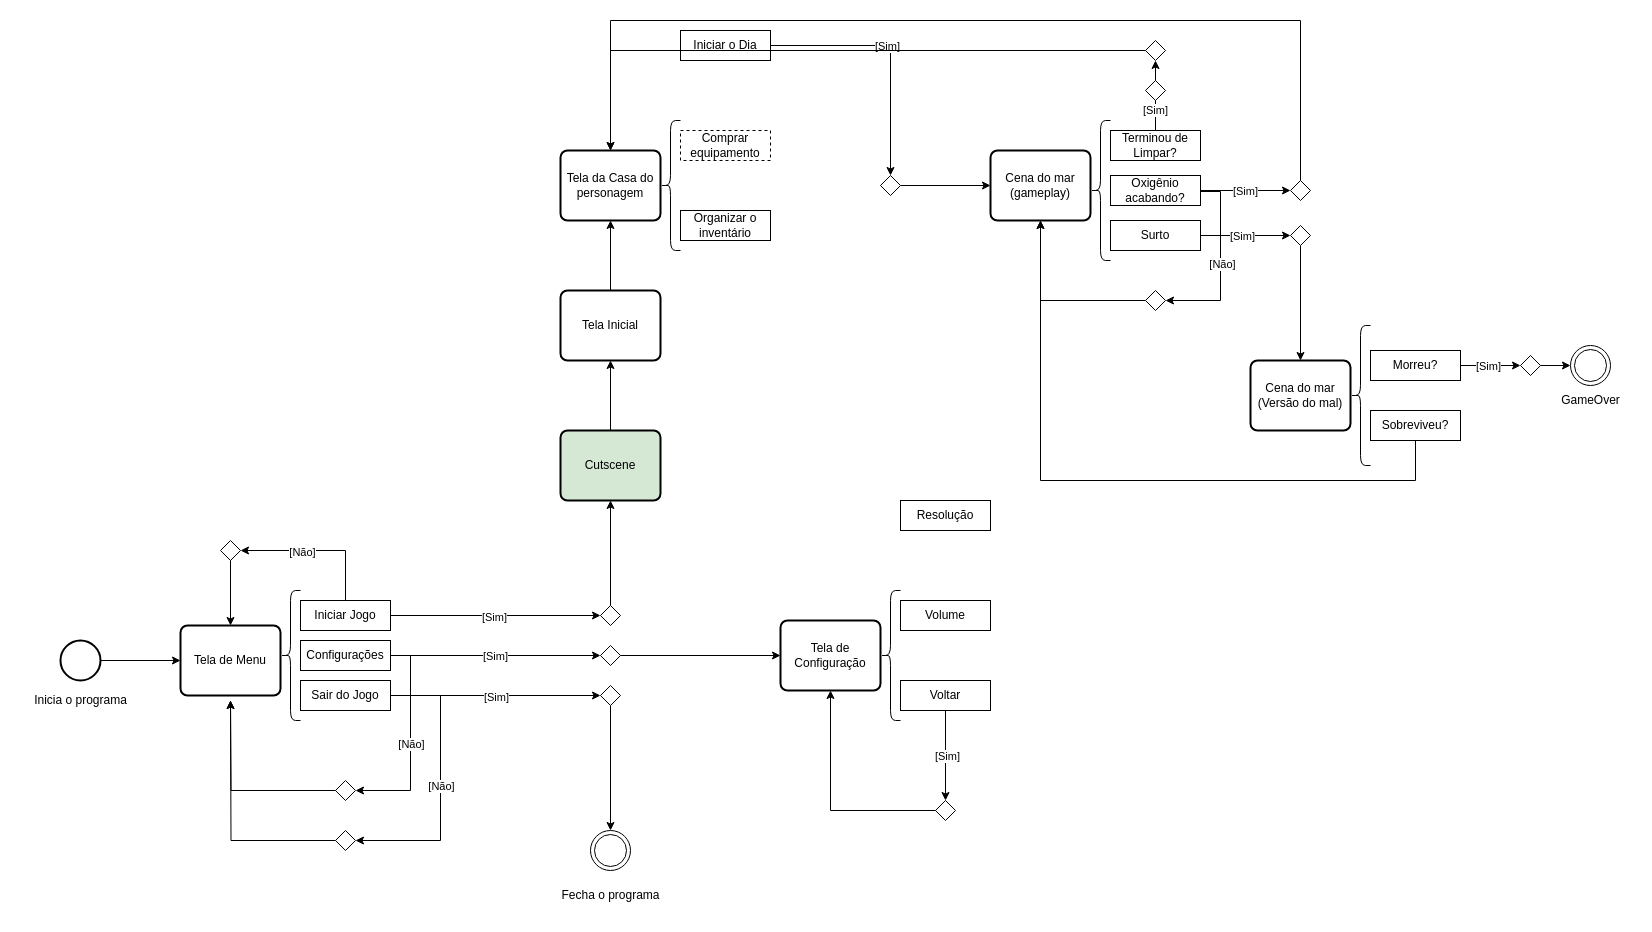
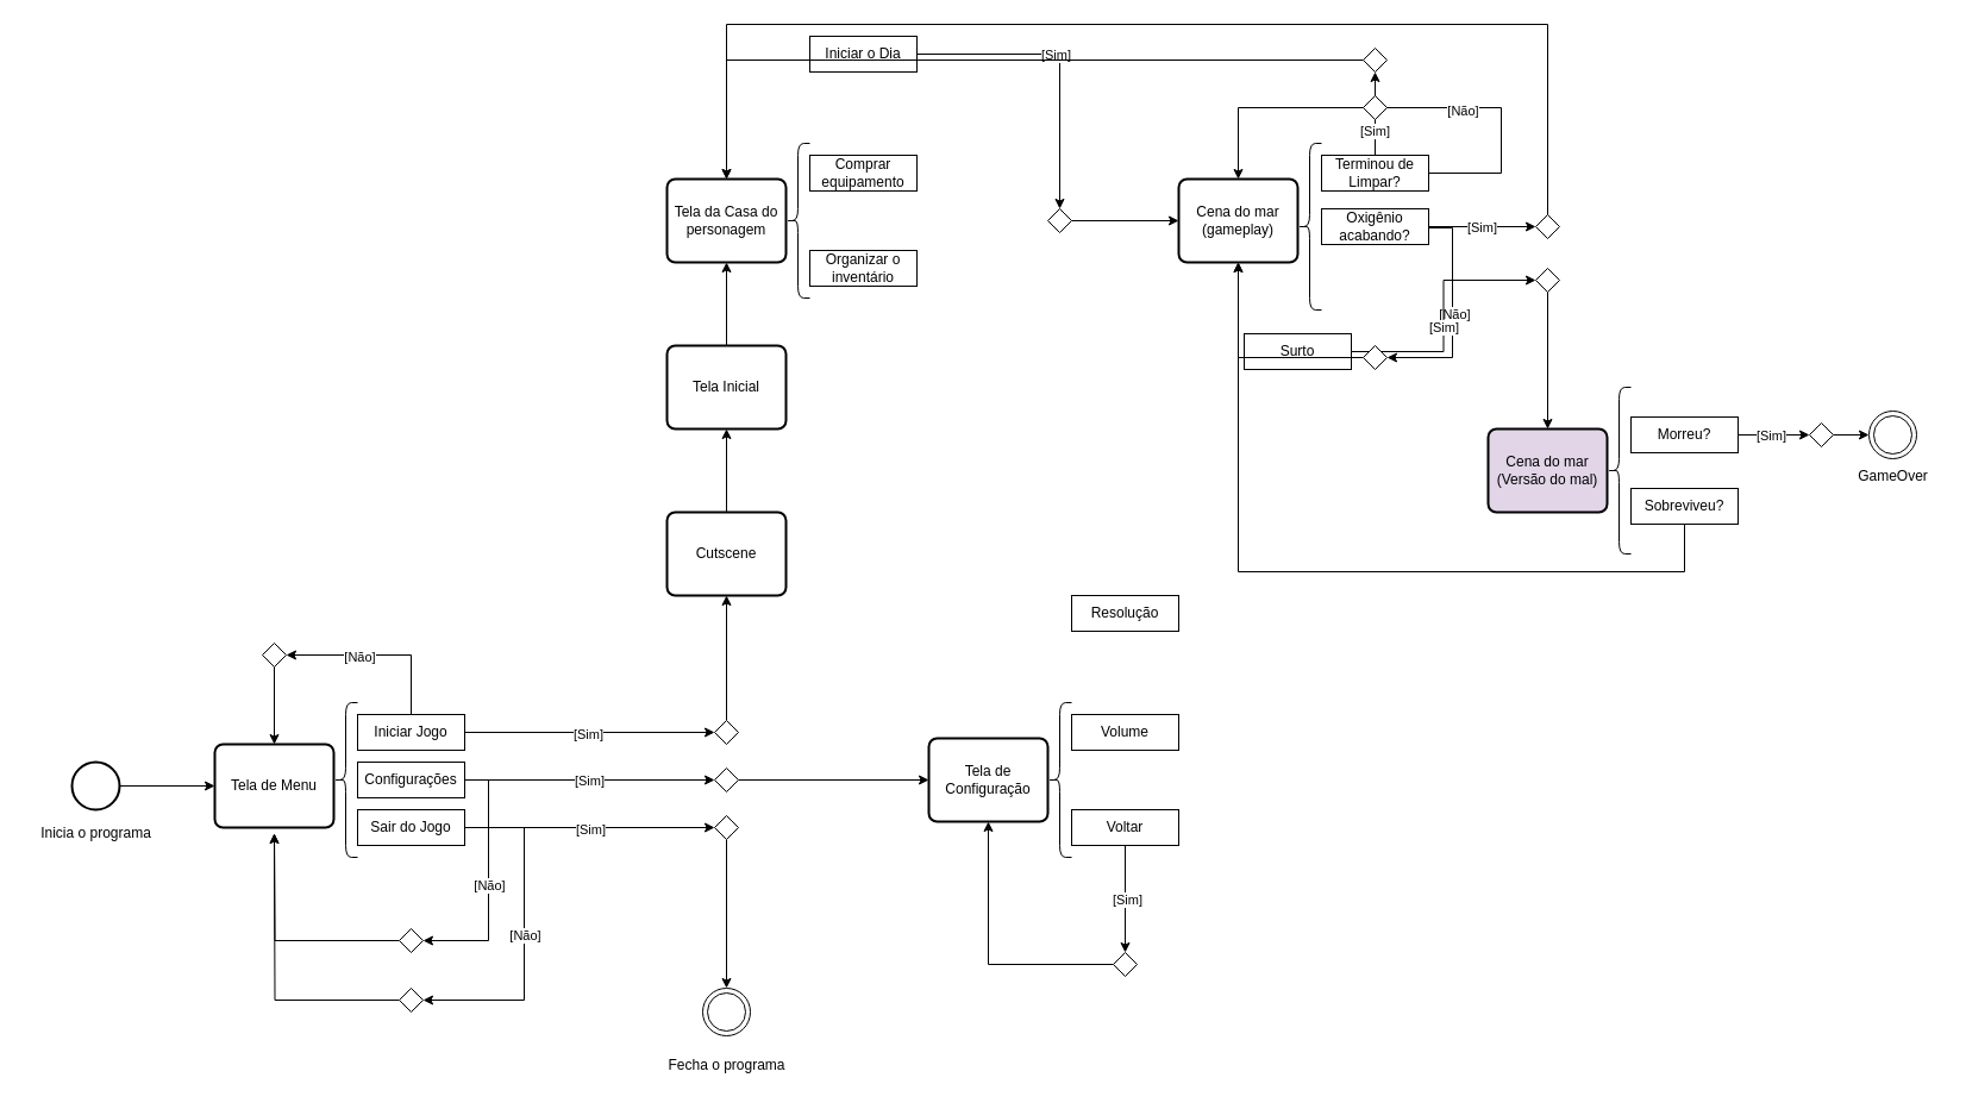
+ <mxCell id="60" style="edgeStyle=orthogonalEdgeStyle;rounded=0;orthogonalLoop=1;jettySize=auto;html=1;entryX=0.5;entryY=0;entryDx=0;entryDy=0;" edge="1" parent="1" source="64" target="55"><mxGeometry relative="1" as="geometry"><mxPoint x="1040" y="70" as="targetPoint" /><Array as="points"><mxPoint x="1261" y="145" /><mxPoint x="1261" y="90" /><mxPoint x="1040" y="90" /></Array></mxGeometry></mxCell>
+ <mxCell id="61" value="[Não]" style="edgeLabel;html=1;align=center;verticalAlign=middle;resizable=0;points=[];" vertex="1" connectable="0" parent="60"><mxGeometry x="-0.249" y="2" relative="1" as="geometry"><mxPoint as="offset" /></mxGeometry></mxCell>
- <mxCell id="51" value="Comprar equipamento" style="rounded=0;whiteSpace=wrap;html=1;dashed=1;" vertex="1" parent="1"><mxGeometry x="680" y="130" width="90" height="30" as="geometry" /></mxCell>
+ <mxCell id="51" value="Comprar equipamento" style="rounded=0;whiteSpace=wrap;html=1;" vertex="1" parent="1"><mxGeometry x="680" y="130" width="90" height="30" as="geometry" /></mxCell>
- <mxCell id="72" value="Surto" style="rounded=0;whiteSpace=wrap;html=1;" vertex="1" parent="1"><mxGeometry x="1110" y="220" width="90" height="30" as="geometry" /></mxCell>
+ <mxCell id="72" value="Surto" style="rounded=0;whiteSpace=wrap;html=1;" vertex="1" parent="1"><mxGeometry x="1045" y="280" width="90" height="30" as="geometry" /></mxCell>
- <mxCell id="75" value="Cena do mar&lt;div&gt;(Versão do mal)&lt;/div&gt;" style="rounded=1;whiteSpace=wrap;html=1;absoluteArcSize=1;arcSize=14;strokeWidth=2;" vertex="1" parent="1"><mxGeometry x="1250" y="360" width="100" height="70" as="geometry" /></mxCell>
+ <mxCell id="75" value="Cena do mar&lt;div&gt;(Versão do mal)&lt;/div&gt;" style="rounded=1;whiteSpace=wrap;html=1;absoluteArcSize=1;arcSize=14;strokeWidth=2;fillColor=#e1d5e7;" vertex="1" parent="1"><mxGeometry x="1250" y="360" width="100" height="70" as="geometry" /></mxCell>
- <mxCell id="38" value="Cutscene" style="rounded=1;whiteSpace=wrap;html=1;absoluteArcSize=1;arcSize=14;strokeWidth=2;fillColor=#d5e8d4;" vertex="1" parent="1"><mxGeometry x="560" y="430" width="100" height="70" as="geometry" /></mxCell>
+ <mxCell id="38" value="Cutscene" style="rounded=1;whiteSpace=wrap;html=1;absoluteArcSize=1;arcSize=14;strokeWidth=2;" vertex="1" parent="1"><mxGeometry x="560" y="430" width="100" height="70" as="geometry" /></mxCell>
